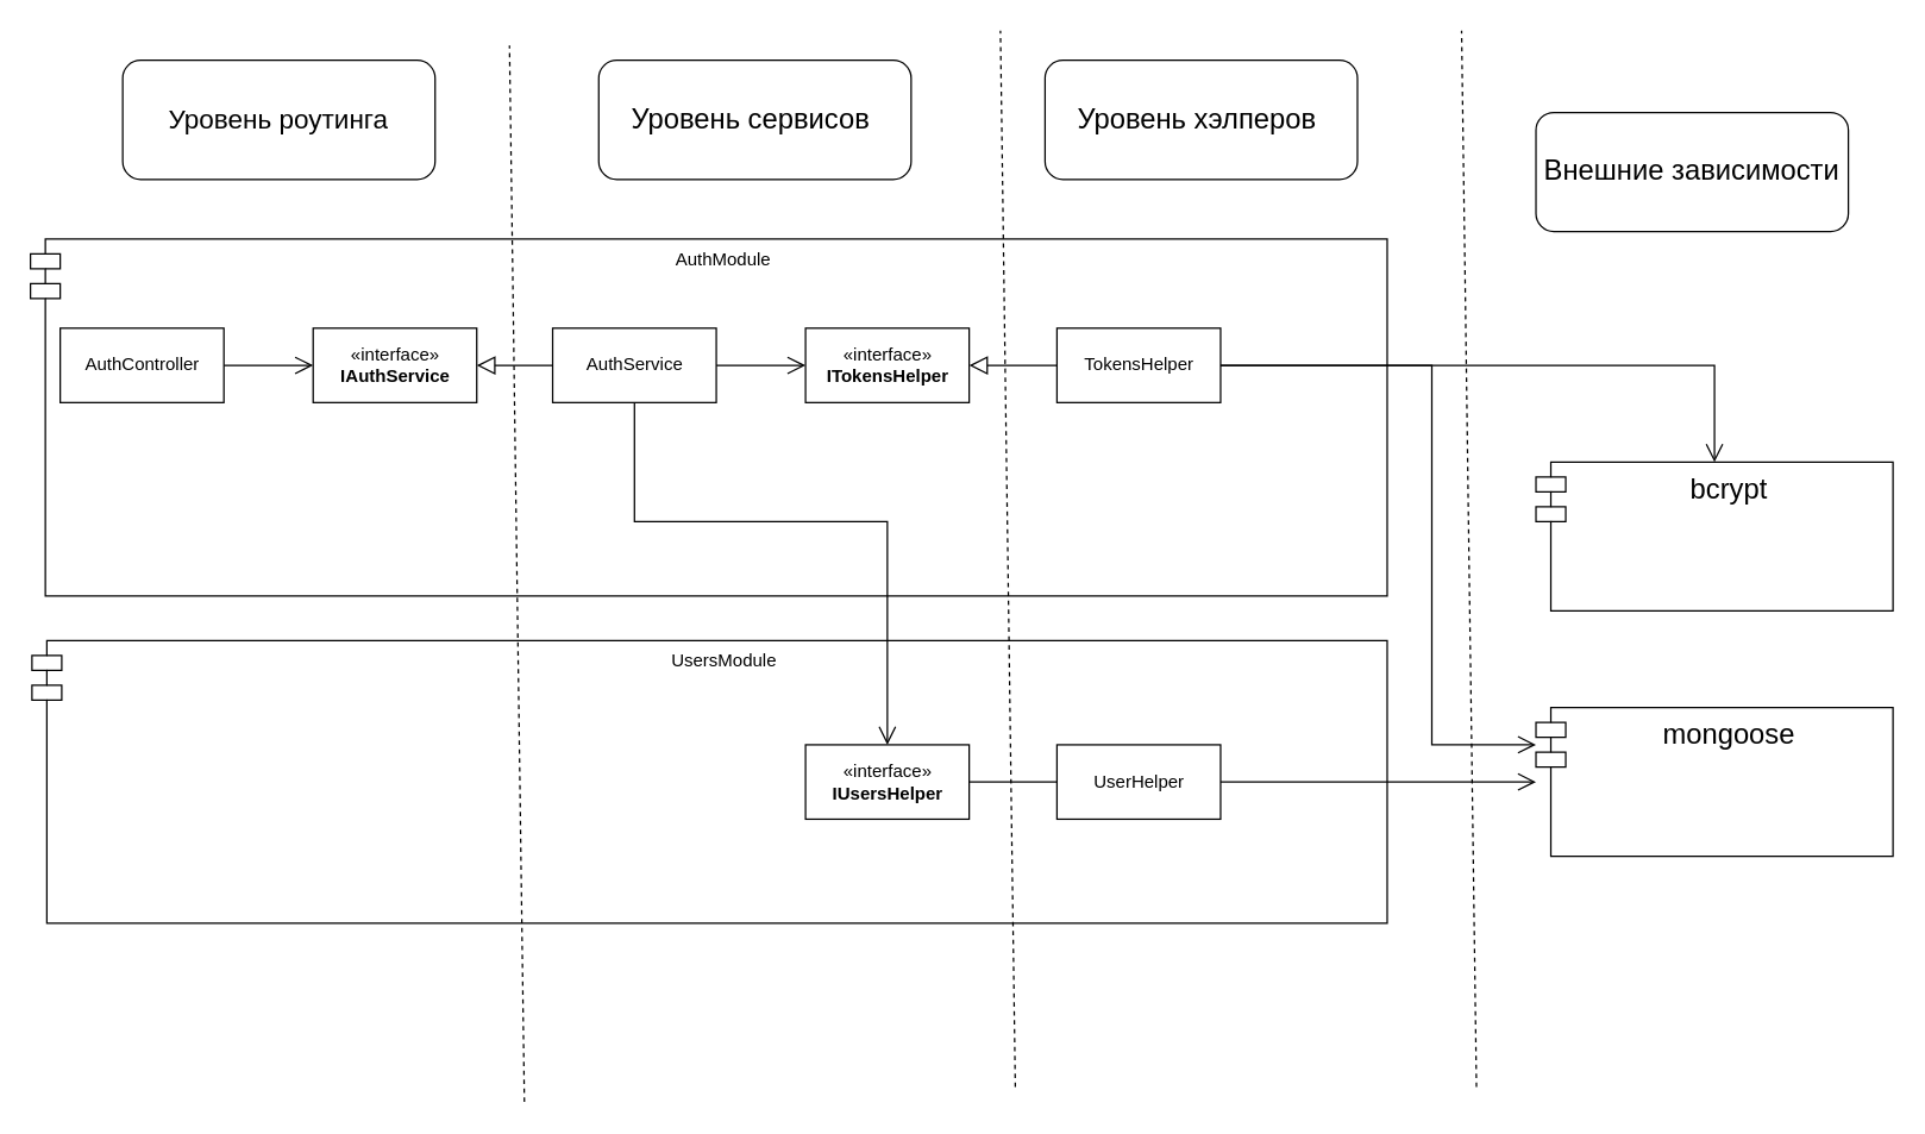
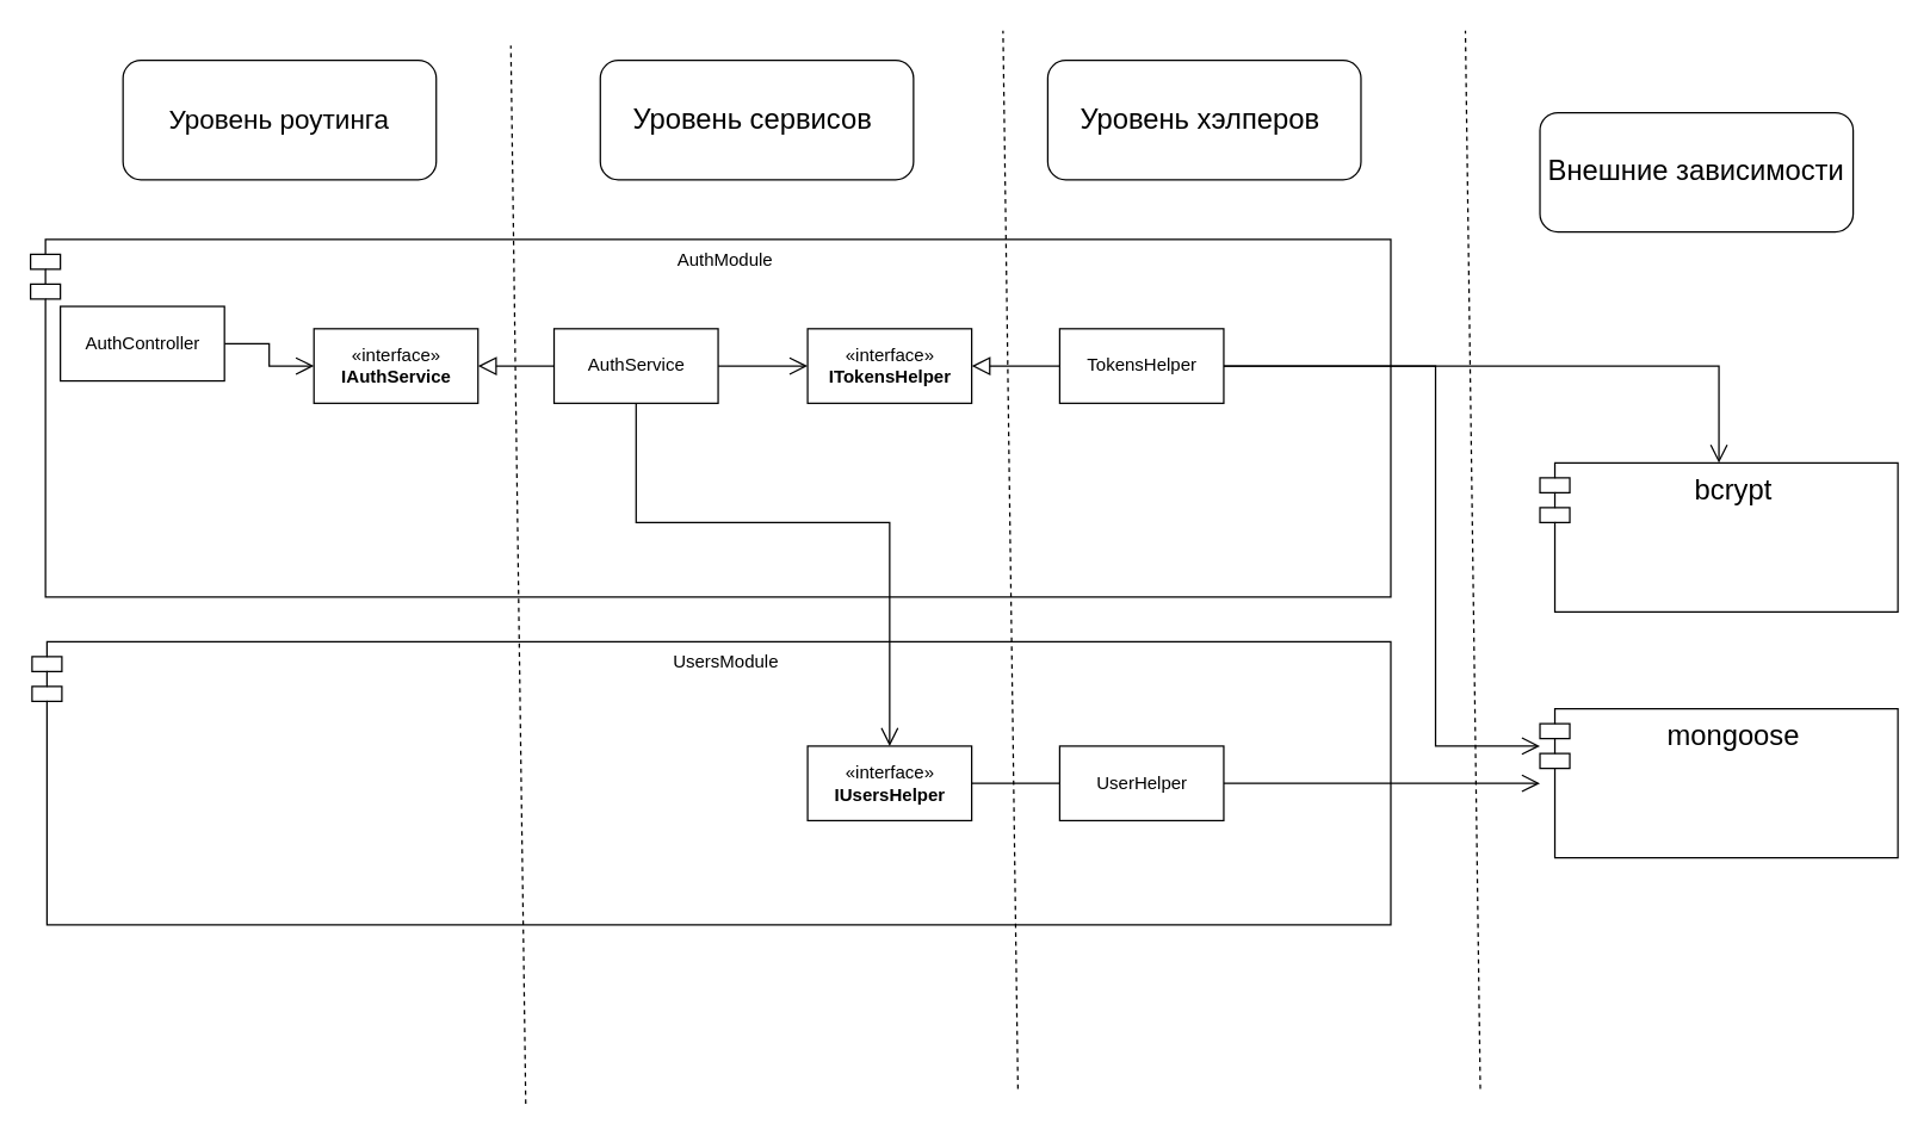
- <mxCell id="6" value="AuthController" style="html=1;" vertex="1" parent="1"><mxGeometry x="40" y="220" width="110" height="50" as="geometry" /></mxCell>
+ <mxCell id="6" value="AuthController" style="html=1;" vertex="1" parent="1"><mxGeometry x="40" y="205" width="110" height="50" as="geometry" /></mxCell>
